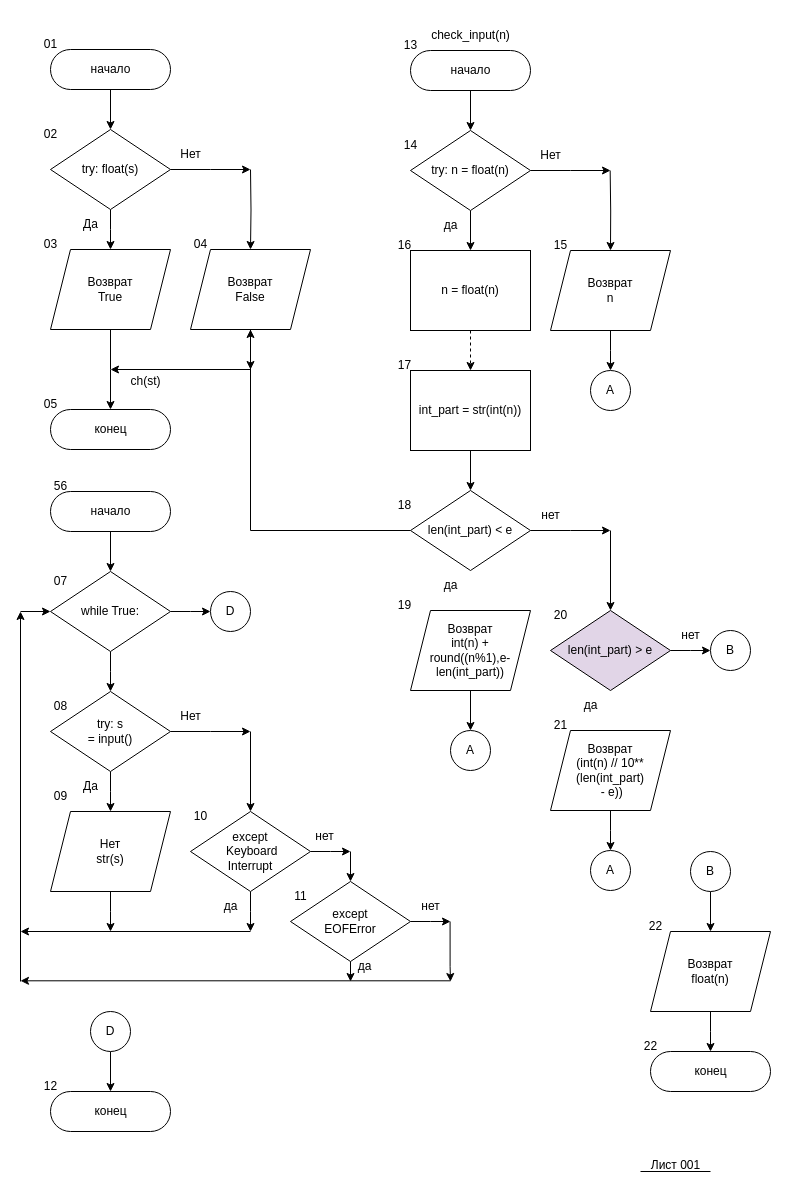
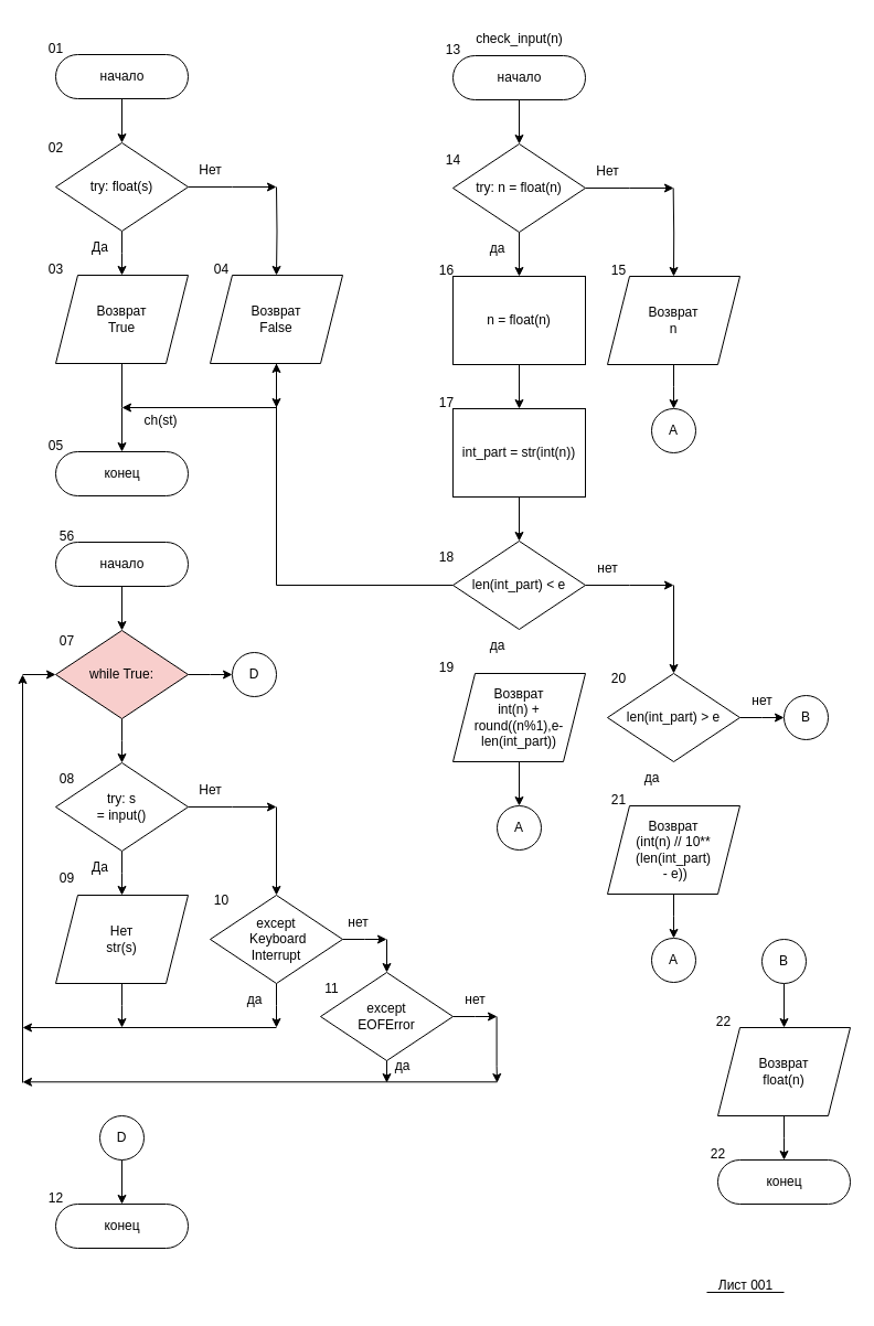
- <mxCell id="25" style="edgeStyle=orthogonalEdgeStyle;rounded=0;orthogonalLoop=1;jettySize=auto;html=1;entryX=0.5;entryY=0;entryDx=0;entryDy=0;dashed=1;" parent="1" source="26" target="31" edge="1"><mxGeometry relative="1" as="geometry" /></mxCell>
+ <mxCell id="25" style="edgeStyle=orthogonalEdgeStyle;rounded=0;orthogonalLoop=1;jettySize=auto;html=1;entryX=0.5;entryY=0;entryDx=0;entryDy=0;" parent="1" source="26" target="31" edge="1"><mxGeometry relative="1" as="geometry" /></mxCell>
- <mxCell id="75" value="while True:" style="rhombus;whiteSpace=wrap;html=1;" vertex="1" parent="1"><mxGeometry x="50" y="571" width="120" height="80" as="geometry" /></mxCell>
+ <mxCell id="75" value="while True:" style="rhombus;whiteSpace=wrap;html=1;fillColor=#f8cecc;" vertex="1" parent="1"><mxGeometry x="50" y="571" width="120" height="80" as="geometry" /></mxCell>
- <mxCell id="42" value="len(int_part) &amp;gt; e" style="rhombus;whiteSpace=wrap;html=1;fillColor=#e1d5e7;" parent="1" vertex="1"><mxGeometry x="550" y="610" width="120" height="80" as="geometry" /></mxCell>
+ <mxCell id="42" value="len(int_part) &amp;gt; e" style="rhombus;whiteSpace=wrap;html=1;" parent="1" vertex="1"><mxGeometry x="550" y="610" width="120" height="80" as="geometry" /></mxCell>
